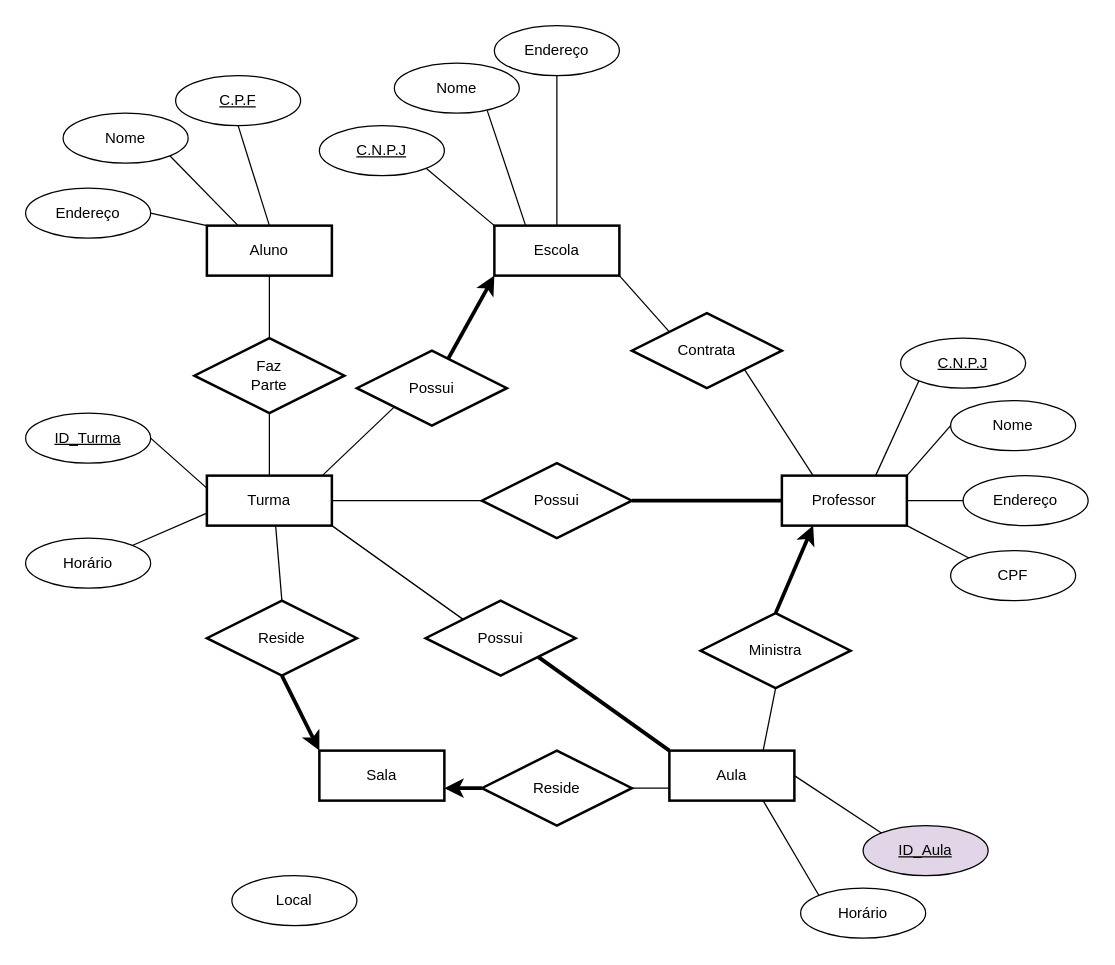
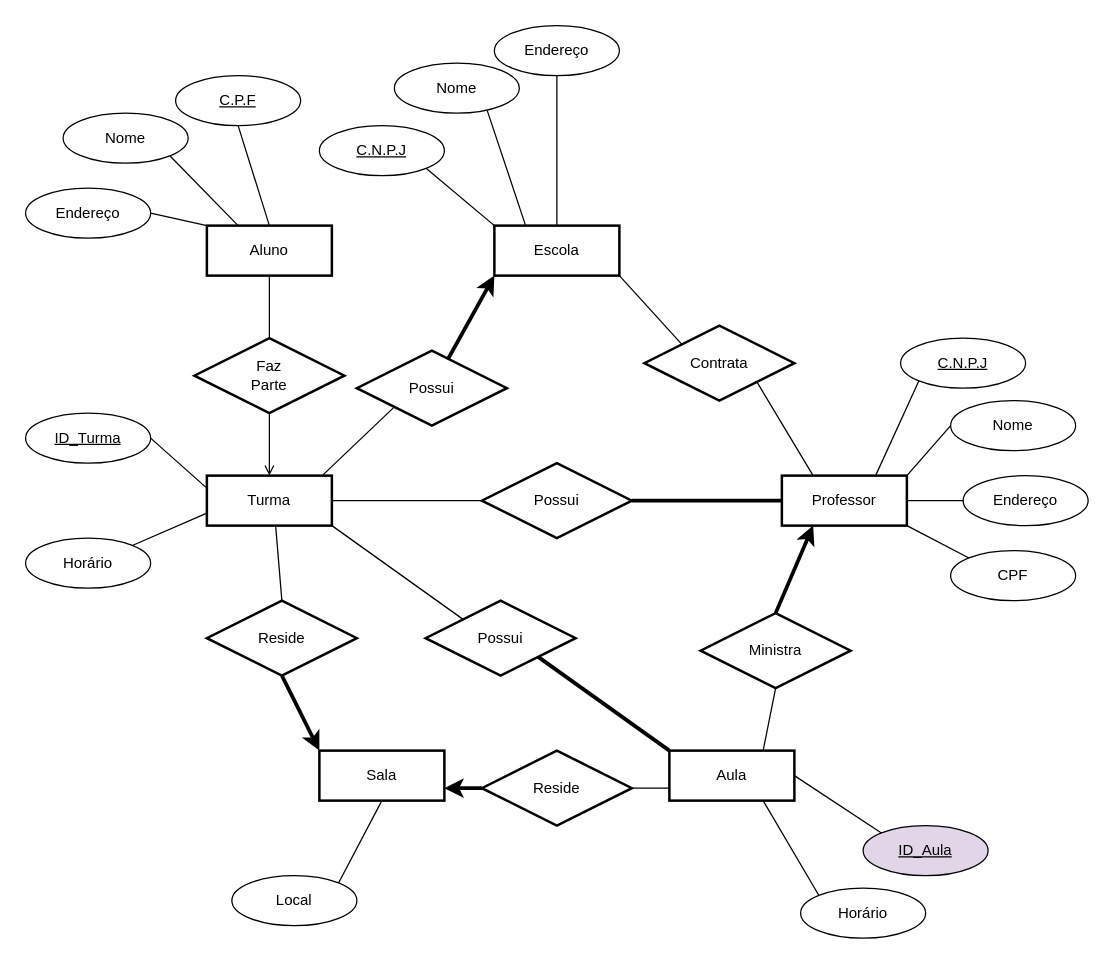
- <mxCell id="45" value="Contrata" style="shape=rhombus;perimeter=rhombusPerimeter;whiteSpace=wrap;html=1;align=center;gradientColor=none;strokeWidth=2;" vertex="1" parent="1"><mxGeometry x="505" y="250" width="120" height="60" as="geometry" /></mxCell>
+ <mxCell id="45" value="Contrata" style="shape=rhombus;perimeter=rhombusPerimeter;whiteSpace=wrap;html=1;align=center;gradientColor=none;strokeWidth=2;" vertex="1" parent="1"><mxGeometry x="515" y="260" width="120" height="60" as="geometry" /></mxCell>
- <mxCell id="60" style="edgeStyle=orthogonalEdgeStyle;rounded=0;orthogonalLoop=1;jettySize=auto;html=1;exitX=0.5;exitY=1;exitDx=0;exitDy=0;entryX=0.5;entryY=0;entryDx=0;entryDy=0;endArrow=none;endFill=0;" edge="1" parent="1" source="61" target="7"><mxGeometry relative="1" as="geometry" /></mxCell>
+ <mxCell id="60" style="edgeStyle=orthogonalEdgeStyle;rounded=0;orthogonalLoop=1;jettySize=auto;html=1;exitX=0.5;exitY=1;exitDx=0;exitDy=0;entryX=0.5;entryY=0;entryDx=0;entryDy=0;endArrow=open;endFill=0;" edge="1" parent="1" source="61" target="7"><mxGeometry relative="1" as="geometry" /></mxCell>
+ <mxCell id="48" style="rounded=0;orthogonalLoop=1;jettySize=auto;html=1;exitX=1;exitY=0;exitDx=0;exitDy=0;entryX=0.5;entryY=1;entryDx=0;entryDy=0;endArrow=none;endFill=0;" edge="1" parent="1" source="49" target="9"><mxGeometry relative="1" as="geometry" /></mxCell>
